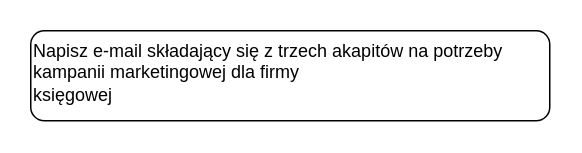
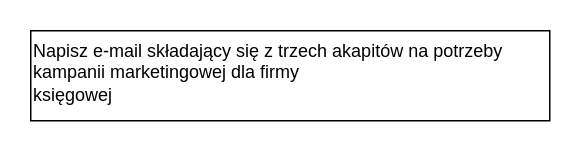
- <mxCell id="2" value="&lt;div&gt;Napisz e-mail składający się z trzech akapitów na potrzeby kampanii marketingowej dla firmy&lt;/div&gt;&lt;div&gt;księgowej&lt;/div&gt;" style="rounded=1;whiteSpace=wrap;html=1;fillColor=none;align=left;labelPosition=center;verticalLabelPosition=middle;verticalAlign=top;" parent="1" vertex="1"><mxGeometry x="20" y="20" width="346" height="60" as="geometry" /></mxCell>
+ <mxCell id="2" value="&lt;div&gt;Napisz e-mail składający się z trzech akapitów na potrzeby kampanii marketingowej dla firmy&lt;/div&gt;&lt;div&gt;księgowej&lt;/div&gt;" style="whiteSpace=wrap;html=1;fillColor=none;align=left;labelPosition=center;verticalLabelPosition=middle;verticalAlign=top;rounded=0;" parent="1" vertex="1"><mxGeometry x="20" y="20" width="346" height="60" as="geometry" /></mxCell>
